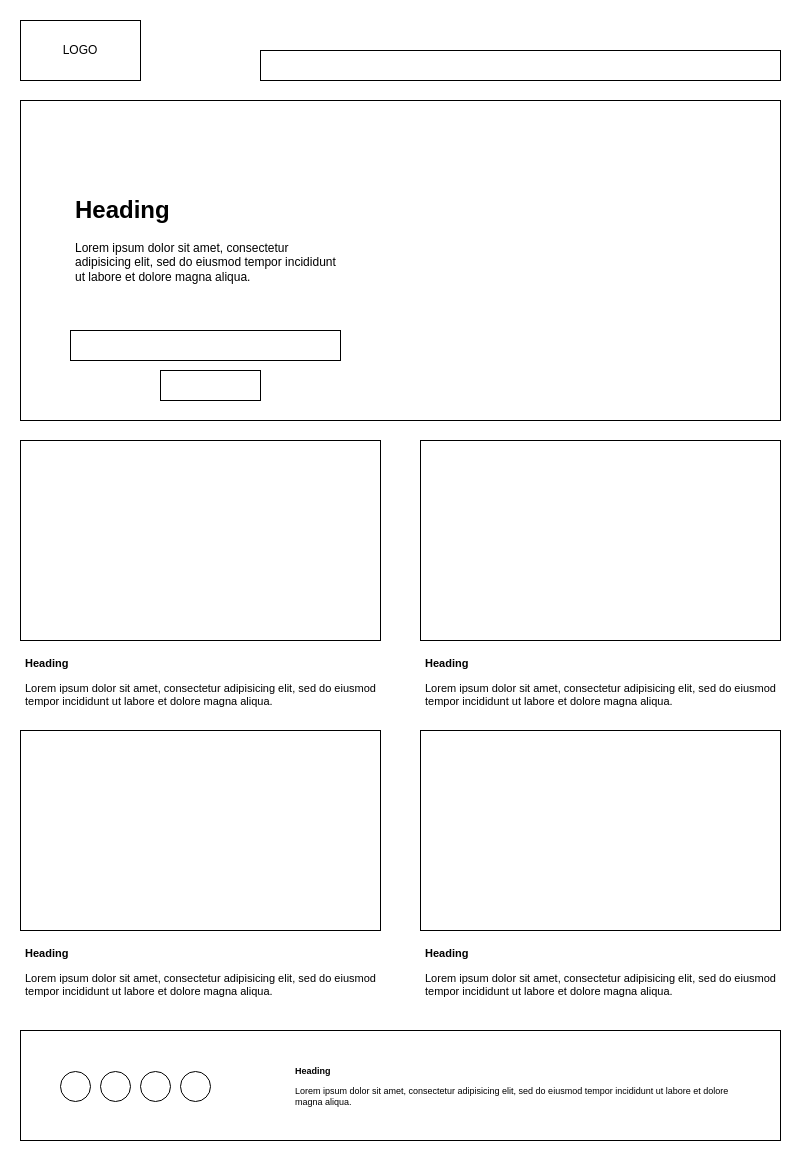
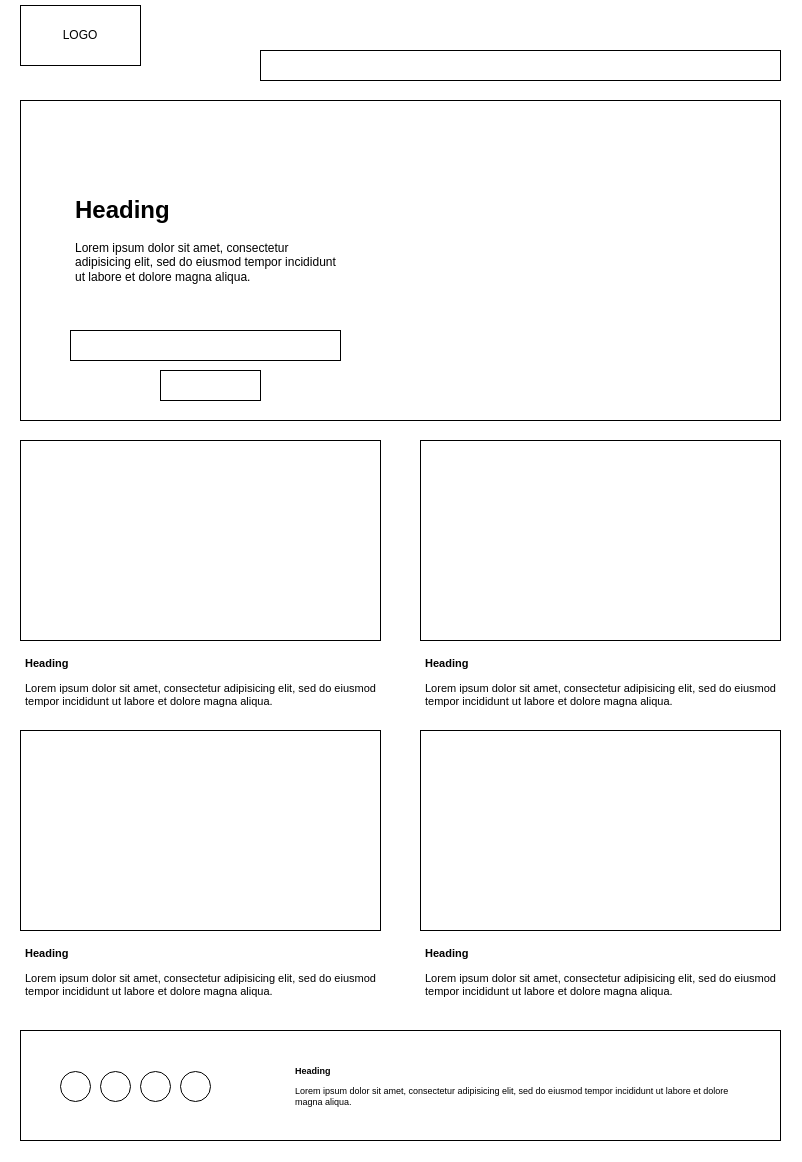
- <mxCell id="2" value="LOGO" style="rounded=0;whiteSpace=wrap;html=1;" vertex="1" parent="1"><mxGeometry x="20" y="20" width="120" height="60" as="geometry" /></mxCell>
+ <mxCell id="2" value="LOGO" style="rounded=0;whiteSpace=wrap;html=1;" vertex="1" parent="1"><mxGeometry x="20" y="5" width="120" height="60" as="geometry" /></mxCell>
